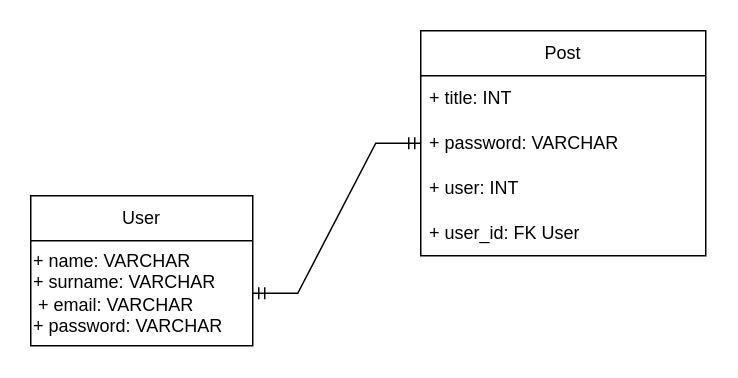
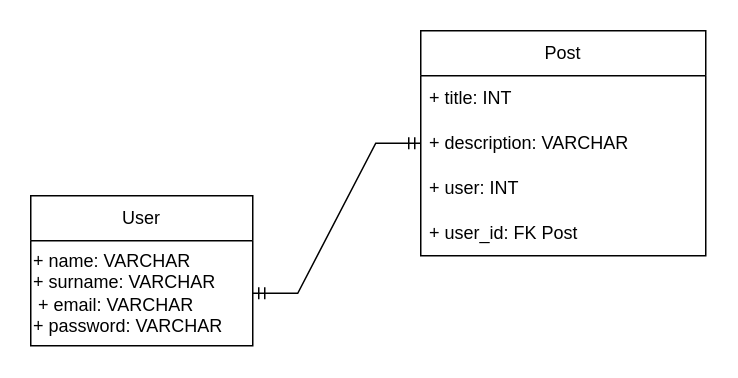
- <mxCell id="6" value="+ password: VARCHAR" style="text;strokeColor=none;fillColor=none;align=left;verticalAlign=middle;spacingLeft=4;spacingRight=4;overflow=hidden;points=[[0,0.5],[1,0.5]];portConstraint=eastwest;rotatable=0;whiteSpace=wrap;html=1;" vertex="1" parent="4"><mxGeometry y="60" width="190" height="30" as="geometry" /></mxCell>
+ <mxCell id="6" value="+ description: VARCHAR" style="text;strokeColor=none;fillColor=none;align=left;verticalAlign=middle;spacingLeft=4;spacingRight=4;overflow=hidden;points=[[0,0.5],[1,0.5]];portConstraint=eastwest;rotatable=0;whiteSpace=wrap;html=1;" vertex="1" parent="4"><mxGeometry y="60" width="190" height="30" as="geometry" /></mxCell>
- <mxCell id="8" value="+ user_id: FK User" style="text;strokeColor=none;fillColor=none;align=left;verticalAlign=middle;spacingLeft=4;spacingRight=4;overflow=hidden;points=[[0,0.5],[1,0.5]];portConstraint=eastwest;rotatable=0;whiteSpace=wrap;html=1;" vertex="1" parent="4"><mxGeometry y="120" width="190" height="30" as="geometry" /></mxCell>
+ <mxCell id="8" value="+ user_id: FK Post" style="text;strokeColor=none;fillColor=none;align=left;verticalAlign=middle;spacingLeft=4;spacingRight=4;overflow=hidden;points=[[0,0.5],[1,0.5]];portConstraint=eastwest;rotatable=0;whiteSpace=wrap;html=1;" vertex="1" parent="4"><mxGeometry y="120" width="190" height="30" as="geometry" /></mxCell>
